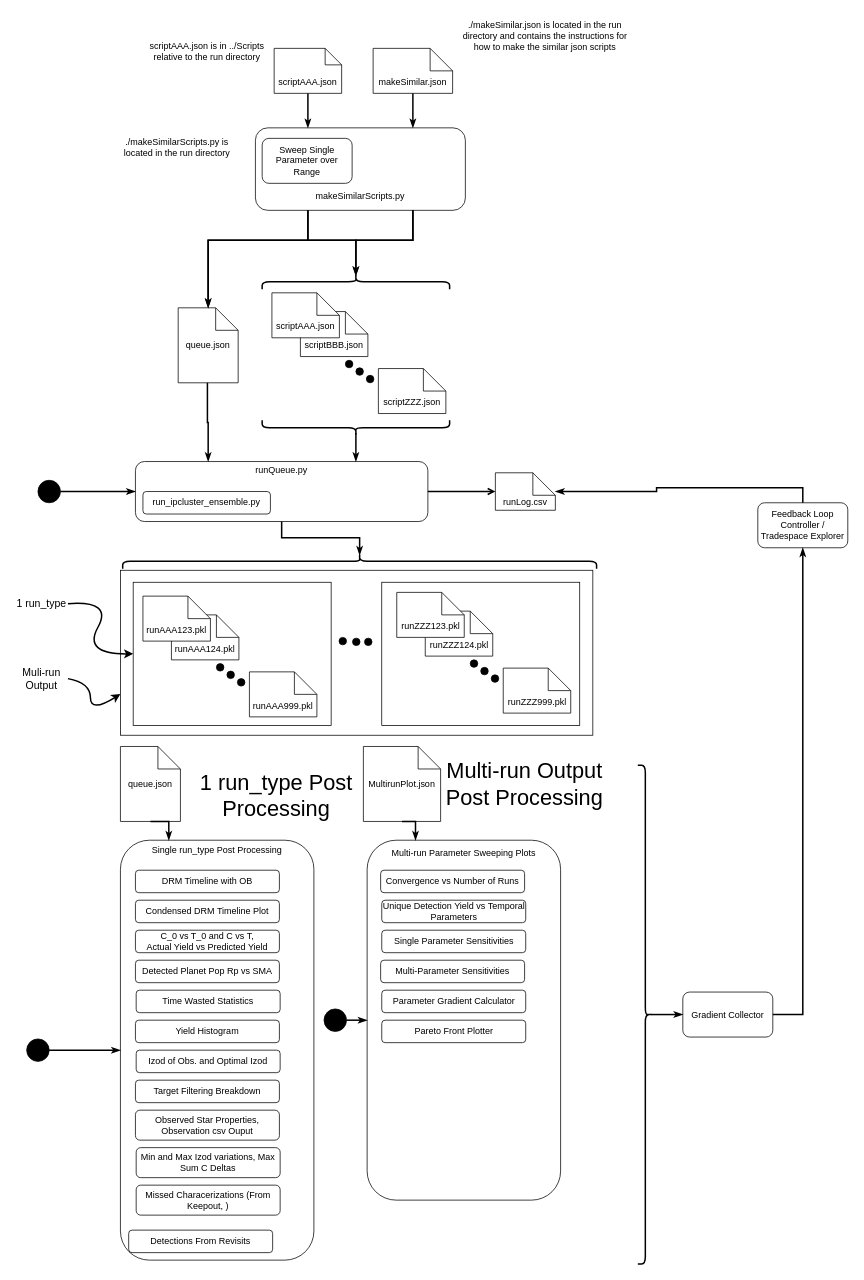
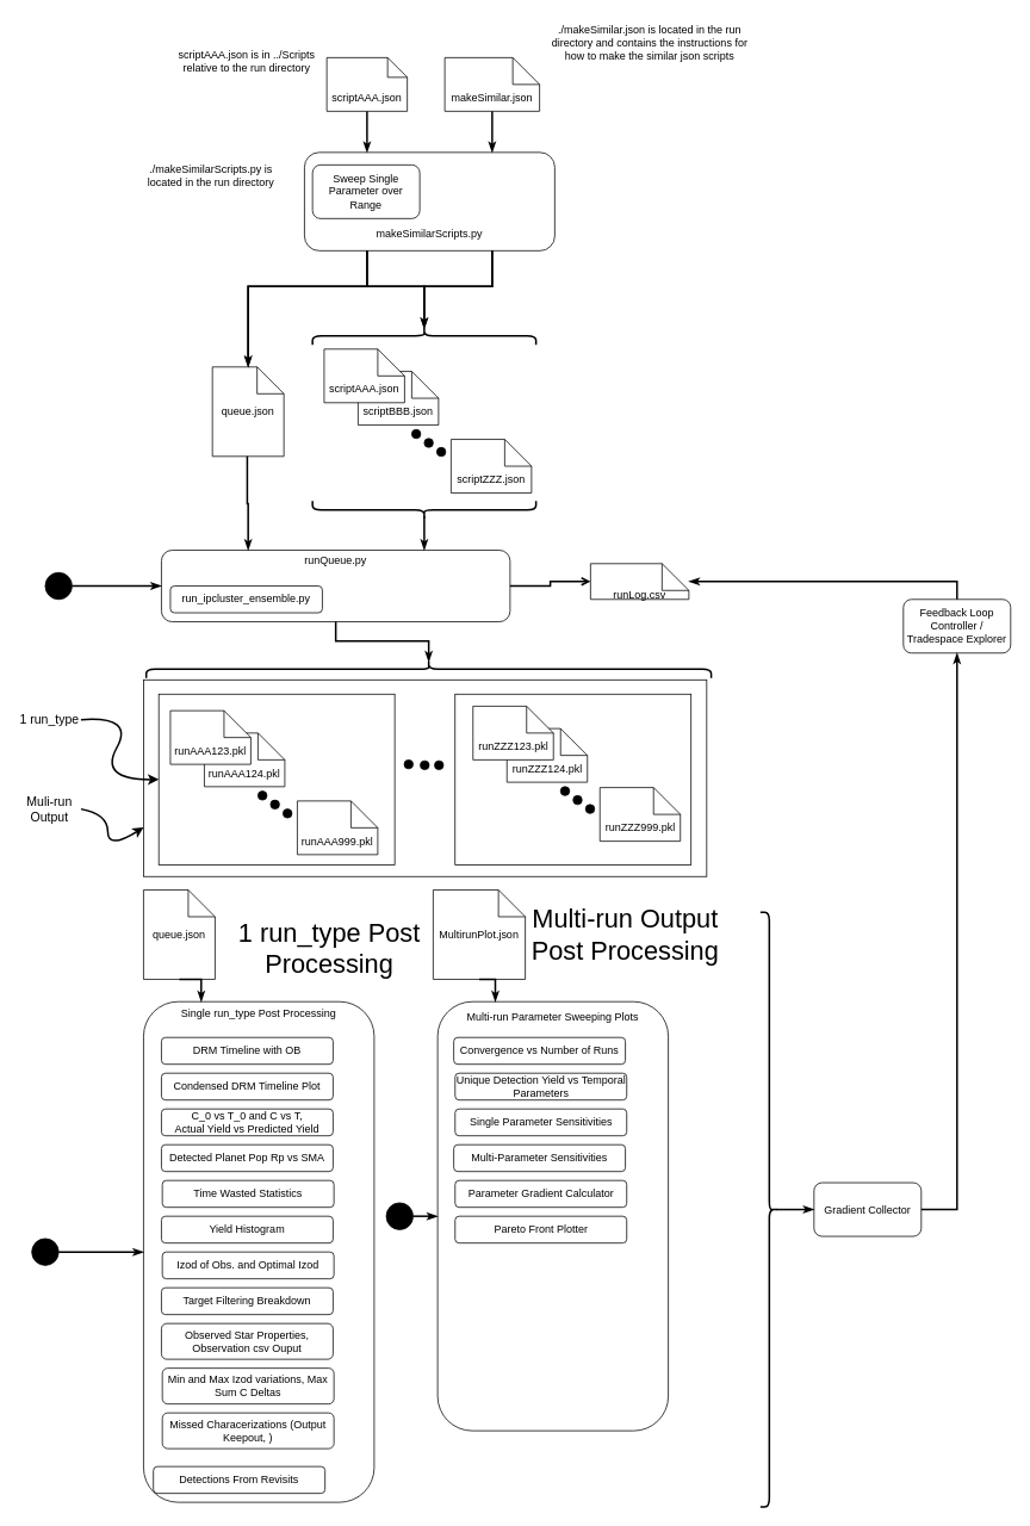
- <mxCell id="91" value="&lt;br&gt;&lt;br&gt;runLog.csv" style="shape=note;whiteSpace=wrap;html=1;backgroundOutline=1;fillColor=none;" parent="1" vertex="1"><mxGeometry x="660" y="630" width="80" height="50" as="geometry" /></mxCell>
+ <mxCell id="91" value="&lt;br&gt;&lt;br&gt;runLog.csv" style="shape=note;whiteSpace=wrap;html=1;backgroundOutline=1;fillColor=none;" parent="1" vertex="1"><mxGeometry x="660" y="630" width="110" height="40" as="geometry" /></mxCell>
- <mxCell id="31" value="&lt;br&gt;&lt;br&gt;runZZZ999.pkl" style="shape=note;whiteSpace=wrap;html=1;backgroundOutline=1;fillColor=#ffffff;" parent="1" vertex="1"><mxGeometry x="670.5" y="890.5" width="90" height="60" as="geometry" /></mxCell>
+ <mxCell id="31" value="&lt;br&gt;&lt;br&gt;runZZZ999.pkl" style="shape=note;whiteSpace=wrap;html=1;backgroundOutline=1;fillColor=#ffffff;" parent="1" vertex="1"><mxGeometry x="670.5" y="880.5" width="90" height="60" as="geometry" /></mxCell>
- <mxCell id="69" value="Missed Characerizations (From Keepout, )" style="rounded=1;whiteSpace=wrap;html=1;fillColor=none;fontSize=12;" parent="1" vertex="1"><mxGeometry x="181" y="1580" width="192" height="40" as="geometry" /></mxCell>
+ <mxCell id="69" value="Missed Characerizations (Output Keepout, )" style="rounded=1;whiteSpace=wrap;html=1;fillColor=none;fontSize=12;" parent="1" vertex="1"><mxGeometry x="181" y="1580" width="192" height="40" as="geometry" /></mxCell>
